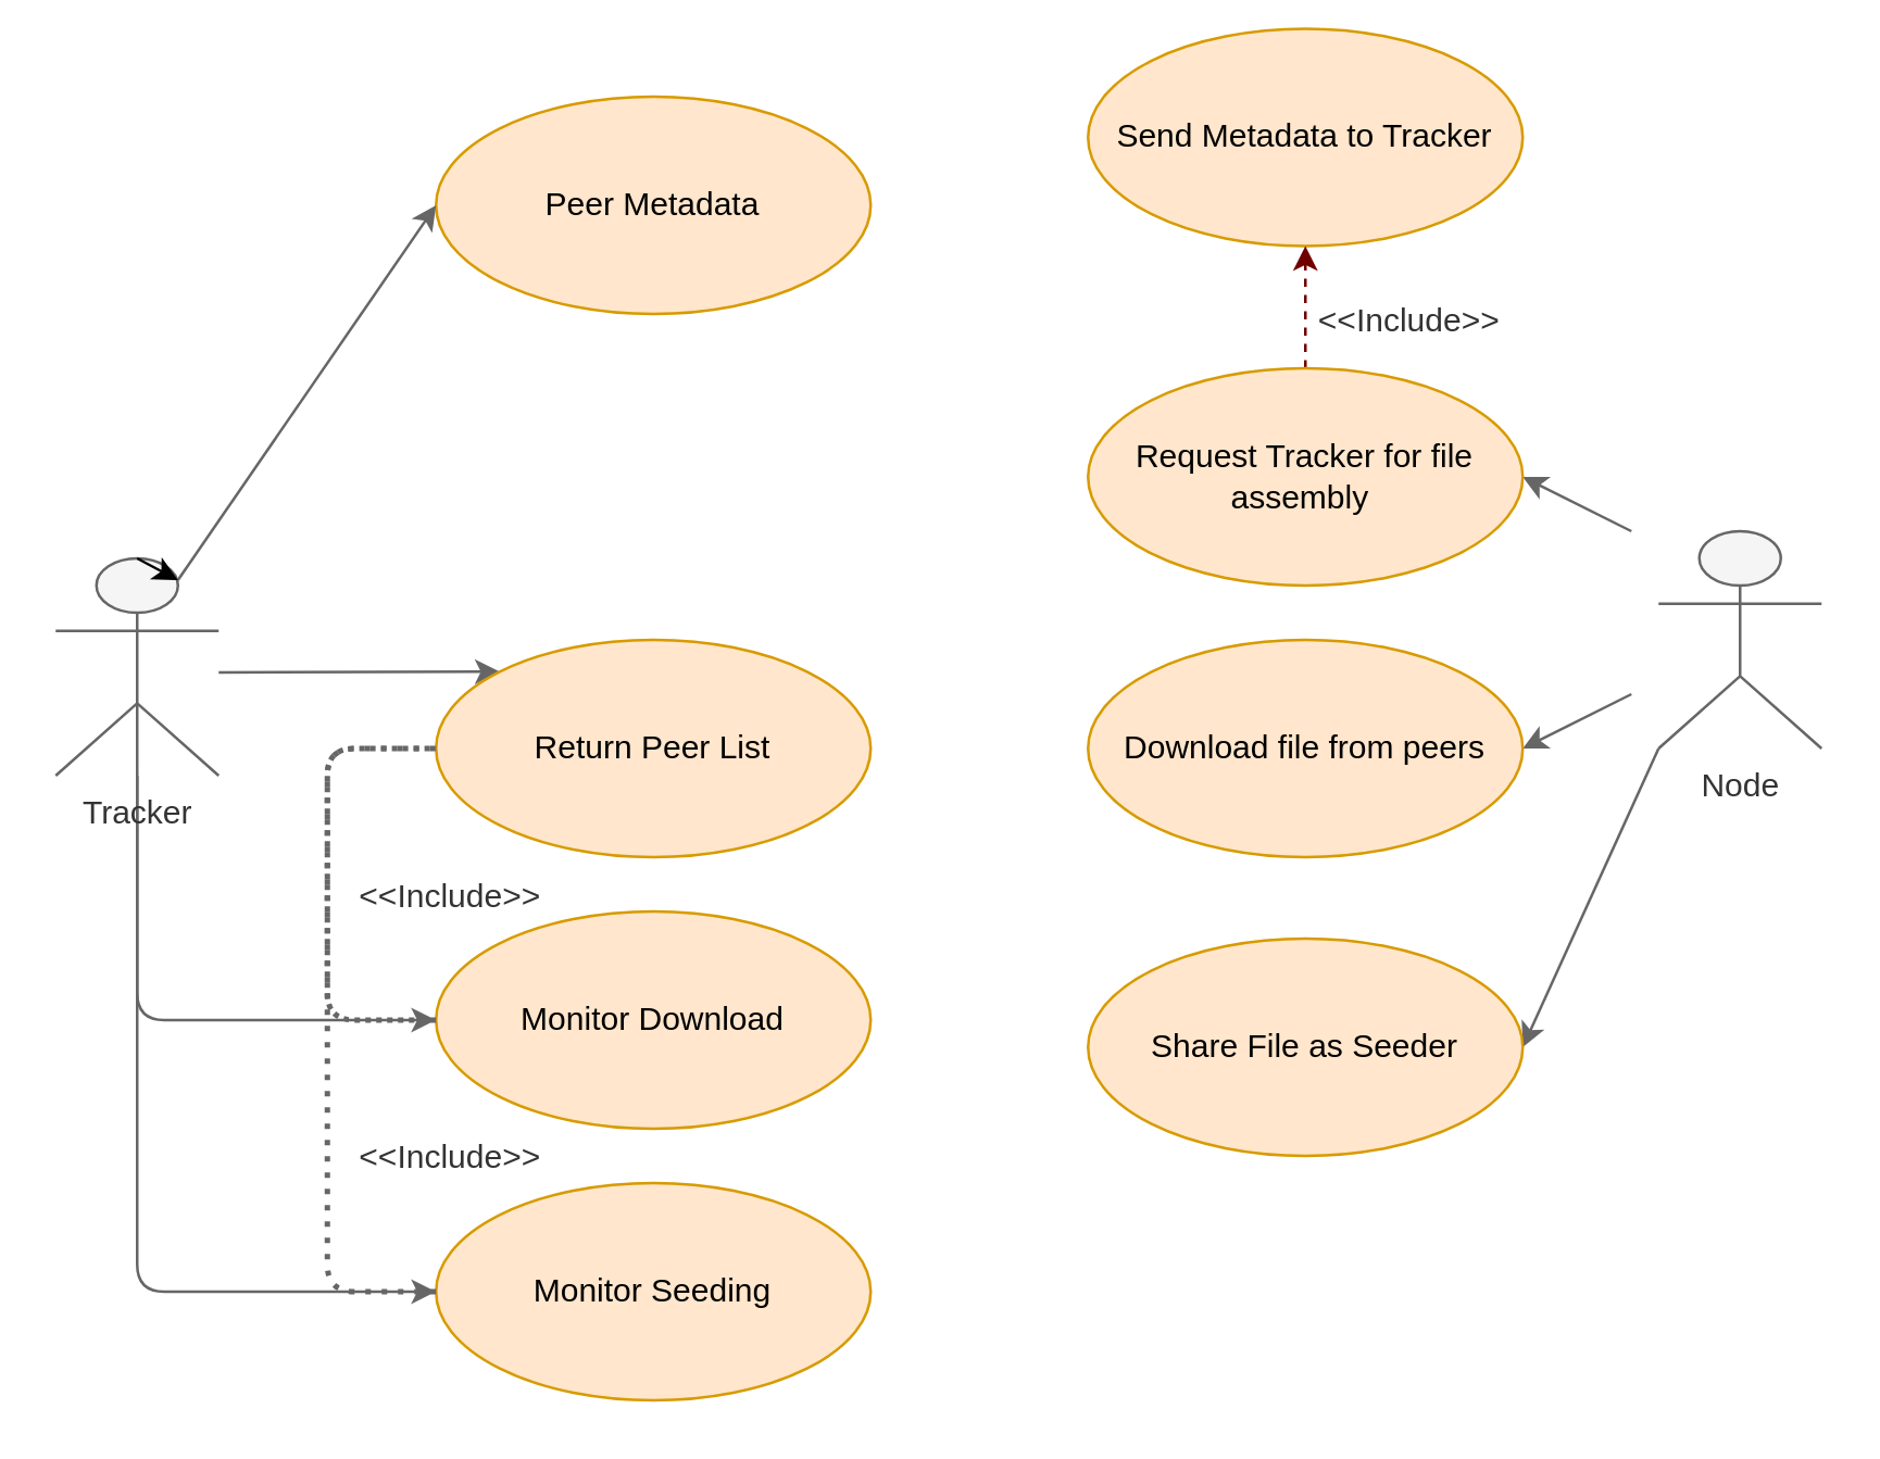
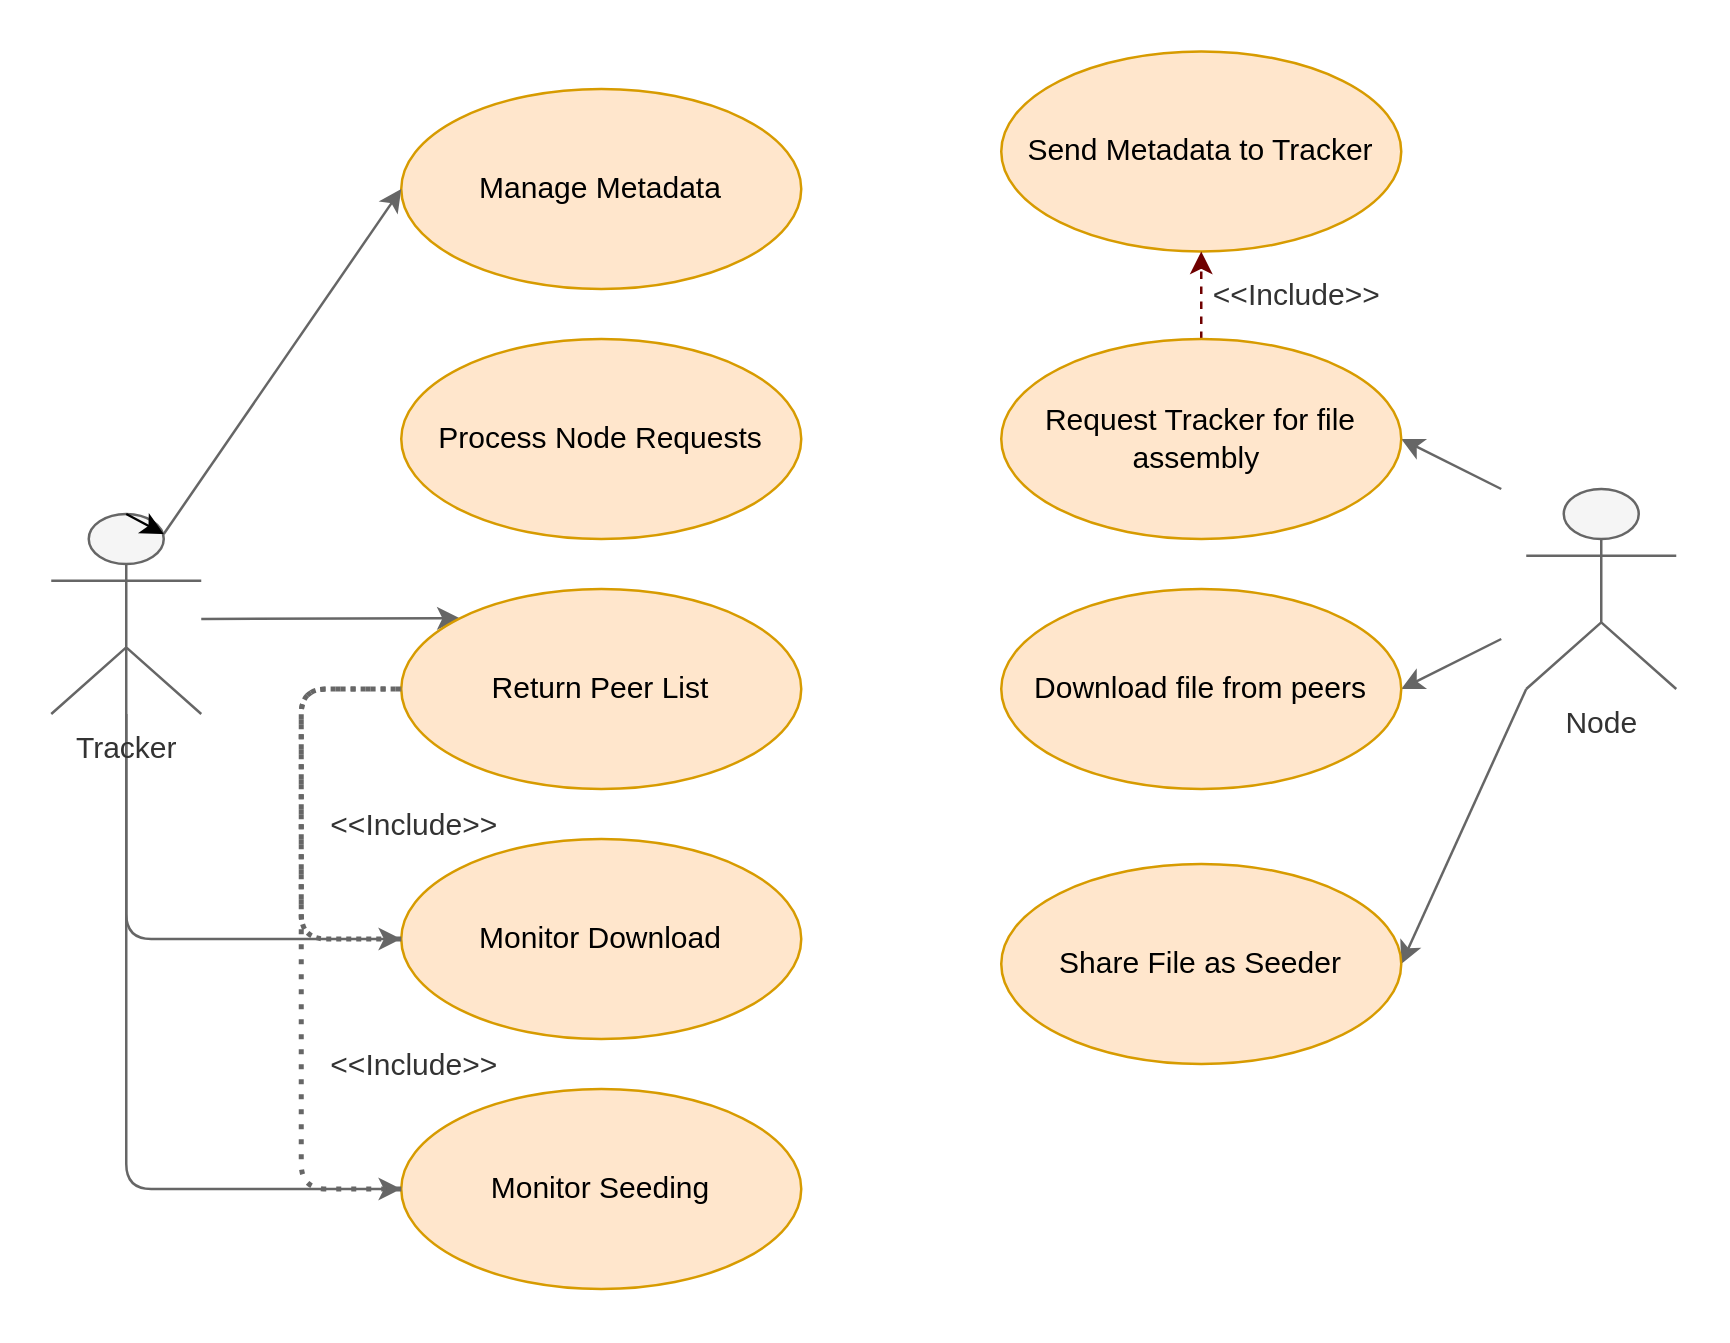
- <mxCell id="14" value="Send Metadata to Tracker" style="ellipse;whiteSpace=wrap;html=1;fillColor=#ffe6cc;strokeColor=#d79b00;fontColor=#000000;" parent="1" vertex="1"><mxGeometry x="400" y="10" width="160" height="80" as="geometry" /></mxCell>
+ <mxCell id="14" value="Send Metadata to Tracker" style="ellipse;whiteSpace=wrap;html=1;fillColor=#ffe6cc;strokeColor=#d79b00;fontColor=#000000;" parent="1" vertex="1"><mxGeometry x="400" y="20" width="160" height="80" as="geometry" /></mxCell>
- <mxCell id="10" value="Peer Metadata" style="ellipse;whiteSpace=wrap;html=1;fillColor=#ffe6cc;strokeColor=#d79b00;fontColor=#000000;" parent="1" vertex="1"><mxGeometry x="160" y="35" width="160" height="80" as="geometry" /></mxCell>
+ <mxCell id="10" value="Manage Metadata" style="ellipse;whiteSpace=wrap;html=1;fillColor=#ffe6cc;strokeColor=#d79b00;fontColor=#000000;" parent="1" vertex="1"><mxGeometry x="160" y="35" width="160" height="80" as="geometry" /></mxCell>
+ <mxCell id="11" value="Process Node Requests" style="ellipse;whiteSpace=wrap;html=1;fillColor=#ffe6cc;strokeColor=#d79b00;fontColor=#000000;" parent="1" vertex="1"><mxGeometry x="160" y="135" width="160" height="80" as="geometry" /></mxCell>
